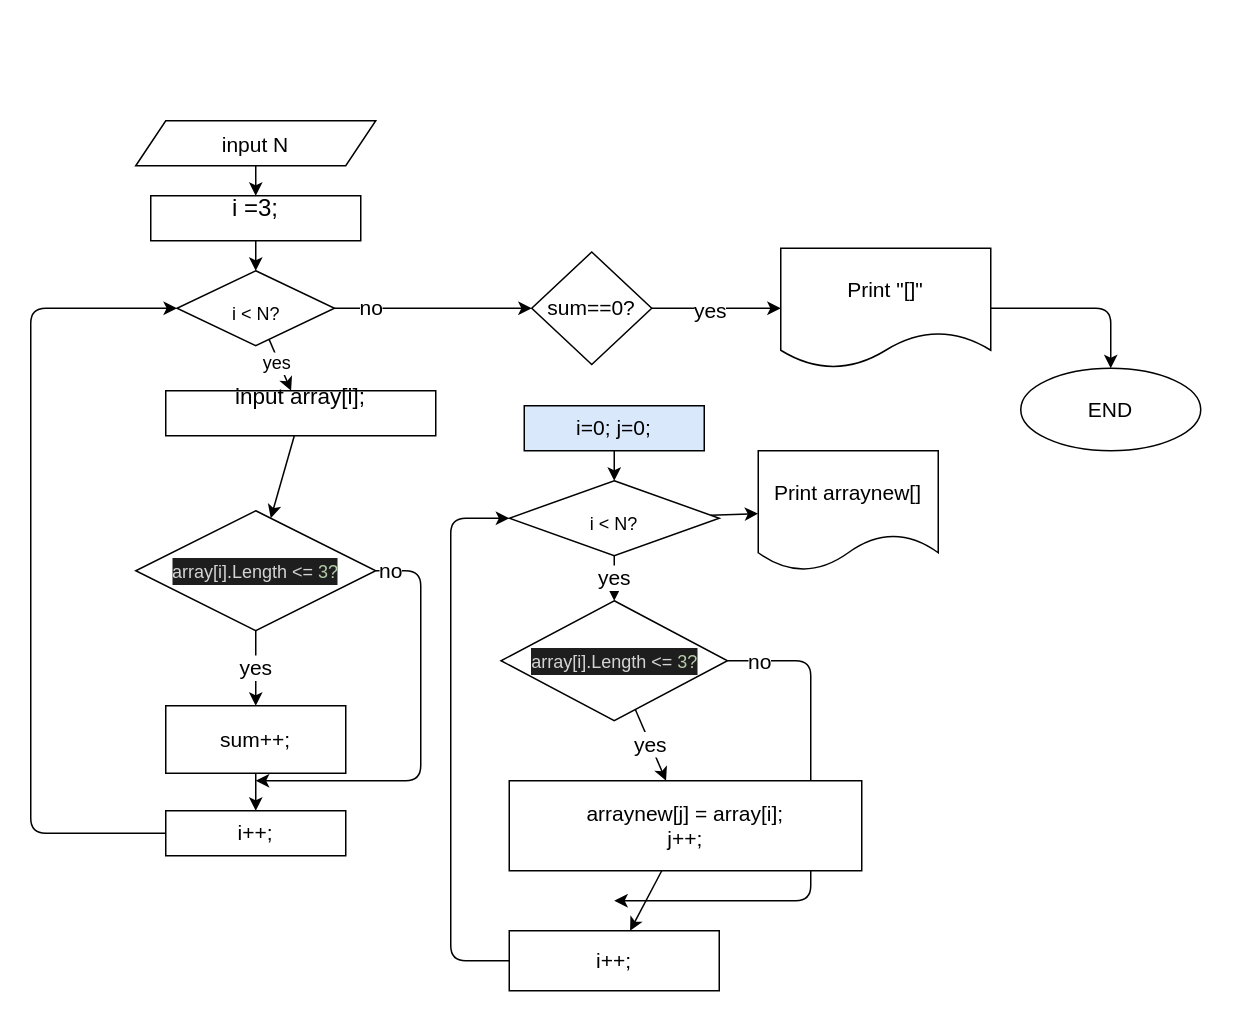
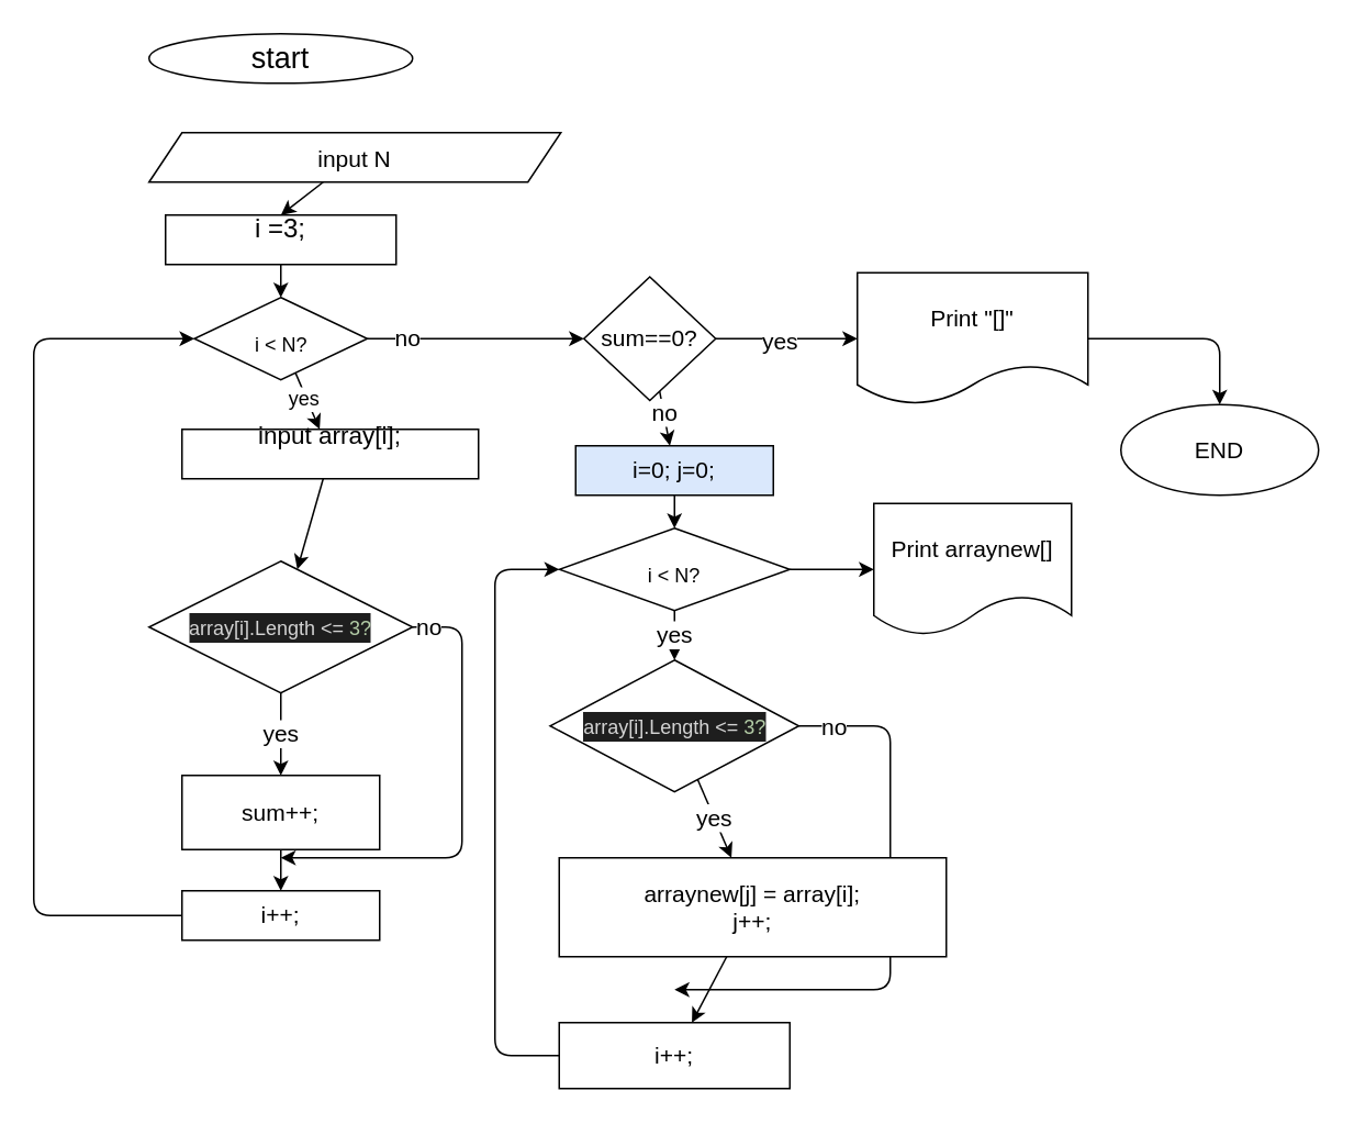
+ <mxCell id="2" value="&lt;font style=&quot;font-size: 18px&quot;&gt;start&lt;/font&gt;" style="ellipse;whiteSpace=wrap;html=1;" parent="1" vertex="1"><mxGeometry x="90" y="20" width="160" height="30" as="geometry" /></mxCell>
- <mxCell id="6" value="&lt;font style=&quot;font-size: 14px&quot;&gt;input N&lt;/font&gt;" style="shape=parallelogram;perimeter=parallelogramPerimeter;whiteSpace=wrap;html=1;fixedSize=1;fontSize=18;" parent="1" vertex="1"><mxGeometry x="90" y="80" width="160" height="30" as="geometry" /></mxCell>
+ <mxCell id="6" value="&lt;font style=&quot;font-size: 14px&quot;&gt;input N&lt;/font&gt;" style="shape=parallelogram;perimeter=parallelogramPerimeter;whiteSpace=wrap;html=1;fixedSize=1;fontSize=18;" parent="1" vertex="1"><mxGeometry x="90" y="80" width="250" height="30" as="geometry" /></mxCell>
+ <mxCell id="22" value="" style="edgeStyle=none;html=1;fontFamily=Helvetica;fontSize=14;" parent="1" source="24" target="28" edge="1"><mxGeometry relative="1" as="geometry" /></mxCell>
+ <mxCell id="23" value="no" style="edgeLabel;html=1;align=center;verticalAlign=middle;resizable=0;points=[];fontSize=14;fontFamily=Helvetica;" parent="22" vertex="1" connectable="0"><mxGeometry x="-0.309" relative="1" as="geometry"><mxPoint y="1" as="offset" /></mxGeometry></mxCell>
- <mxCell id="40" value="Print arraynew[]" style="shape=document;whiteSpace=wrap;html=1;boundedLbl=1;fontFamily=Helvetica;fontSize=14;" parent="1" vertex="1"><mxGeometry x="505" y="300" width="120" height="80" as="geometry" /></mxCell>
+ <mxCell id="40" value="Print arraynew[]" style="shape=document;whiteSpace=wrap;html=1;boundedLbl=1;fontFamily=Helvetica;fontSize=14;" parent="1" vertex="1"><mxGeometry x="530" y="305" width="120" height="80" as="geometry" /></mxCell>
